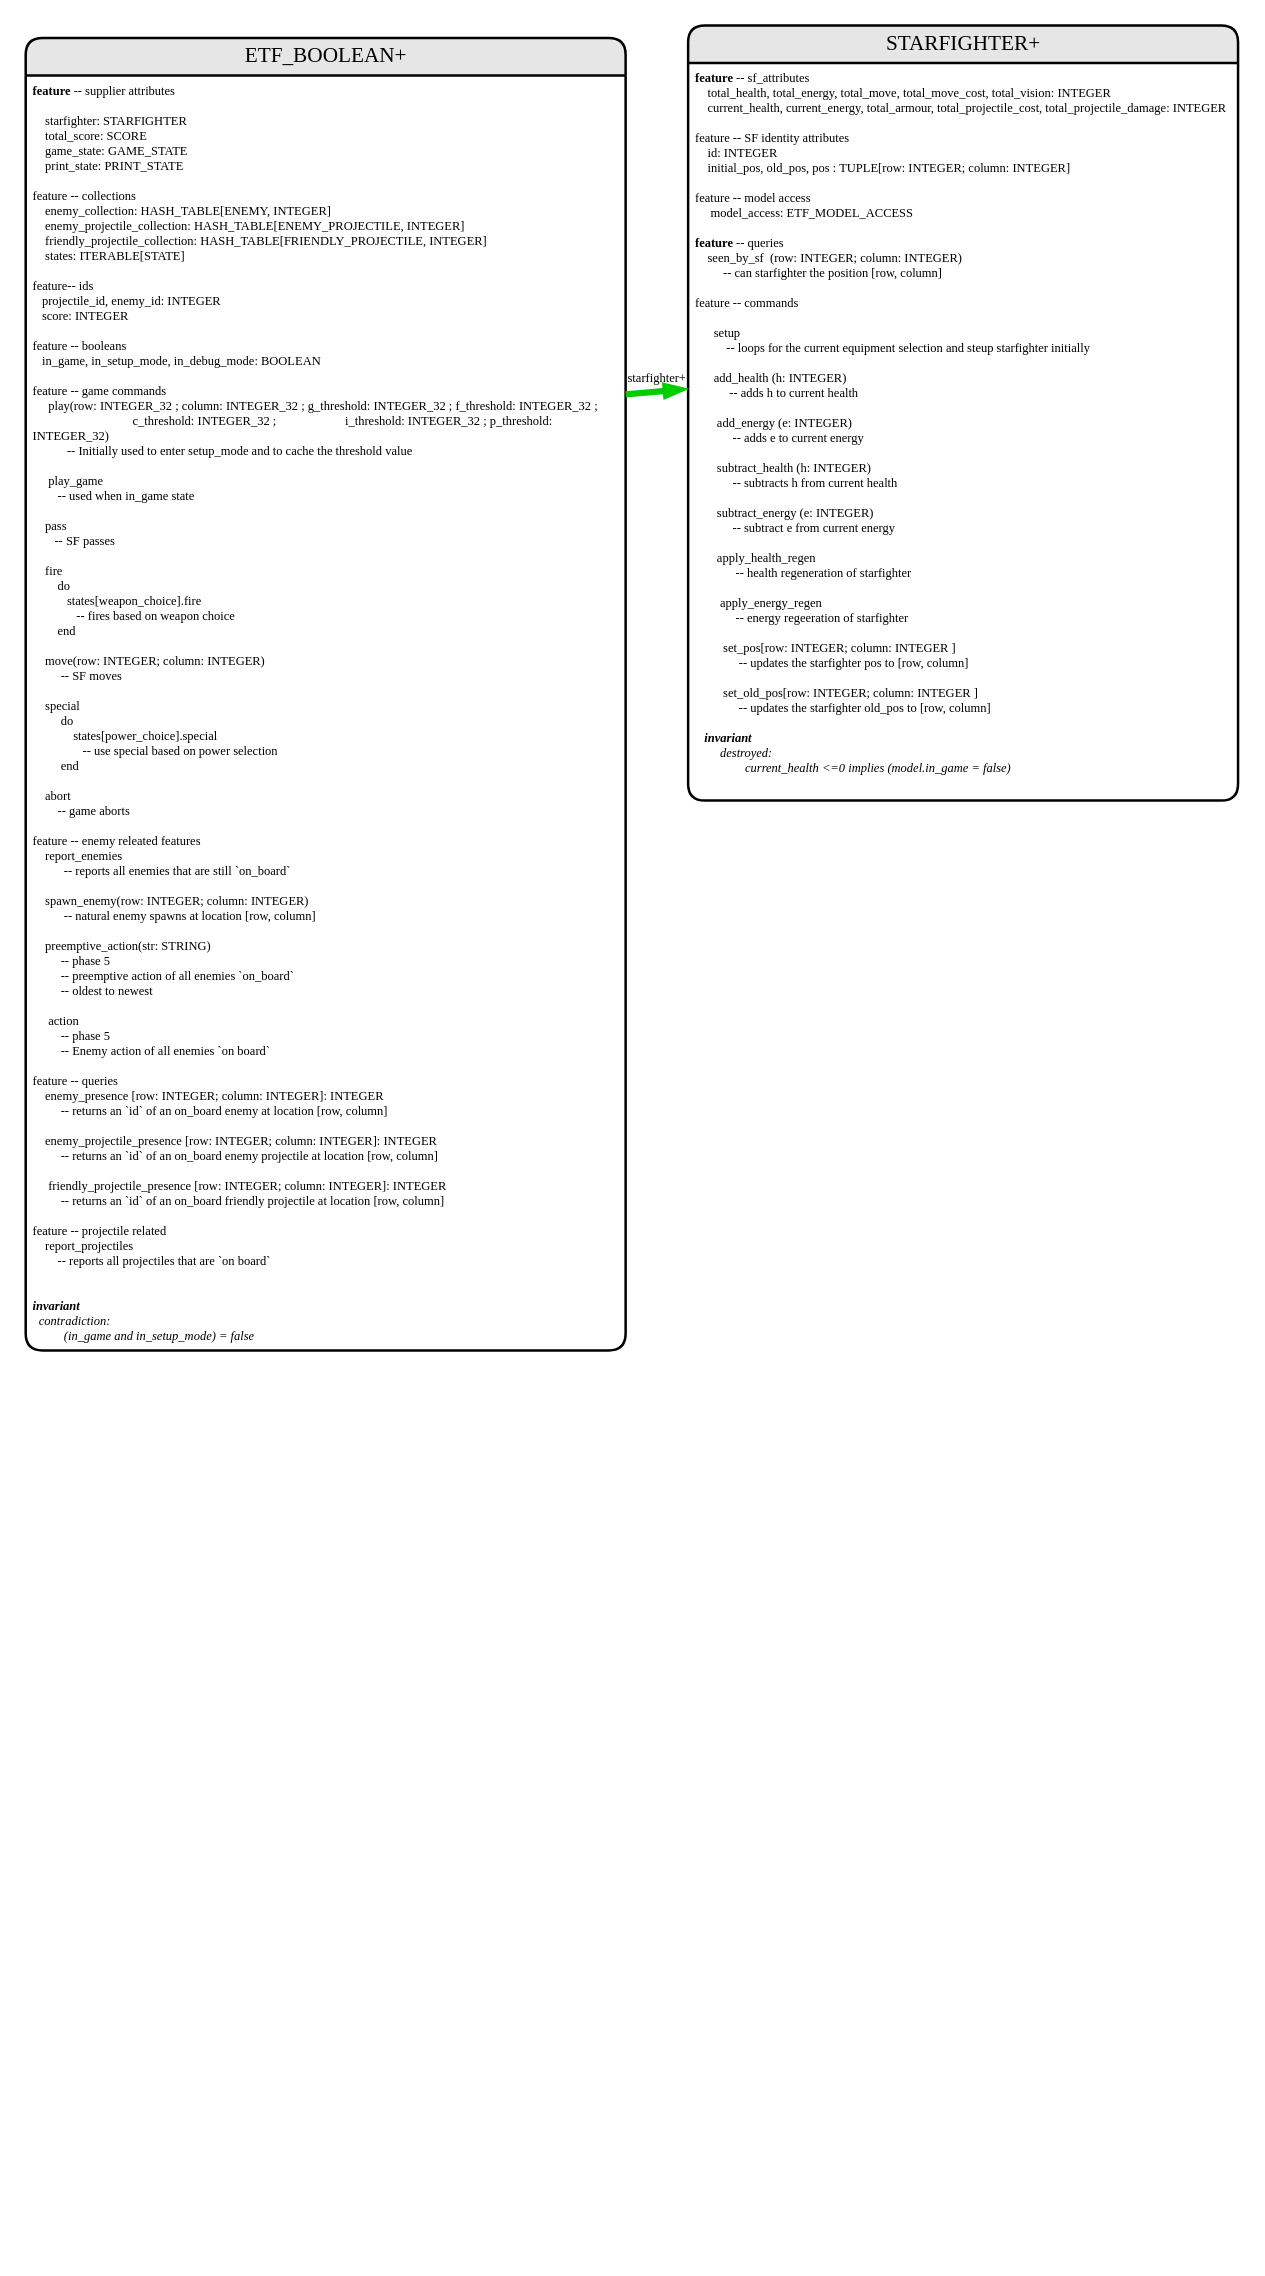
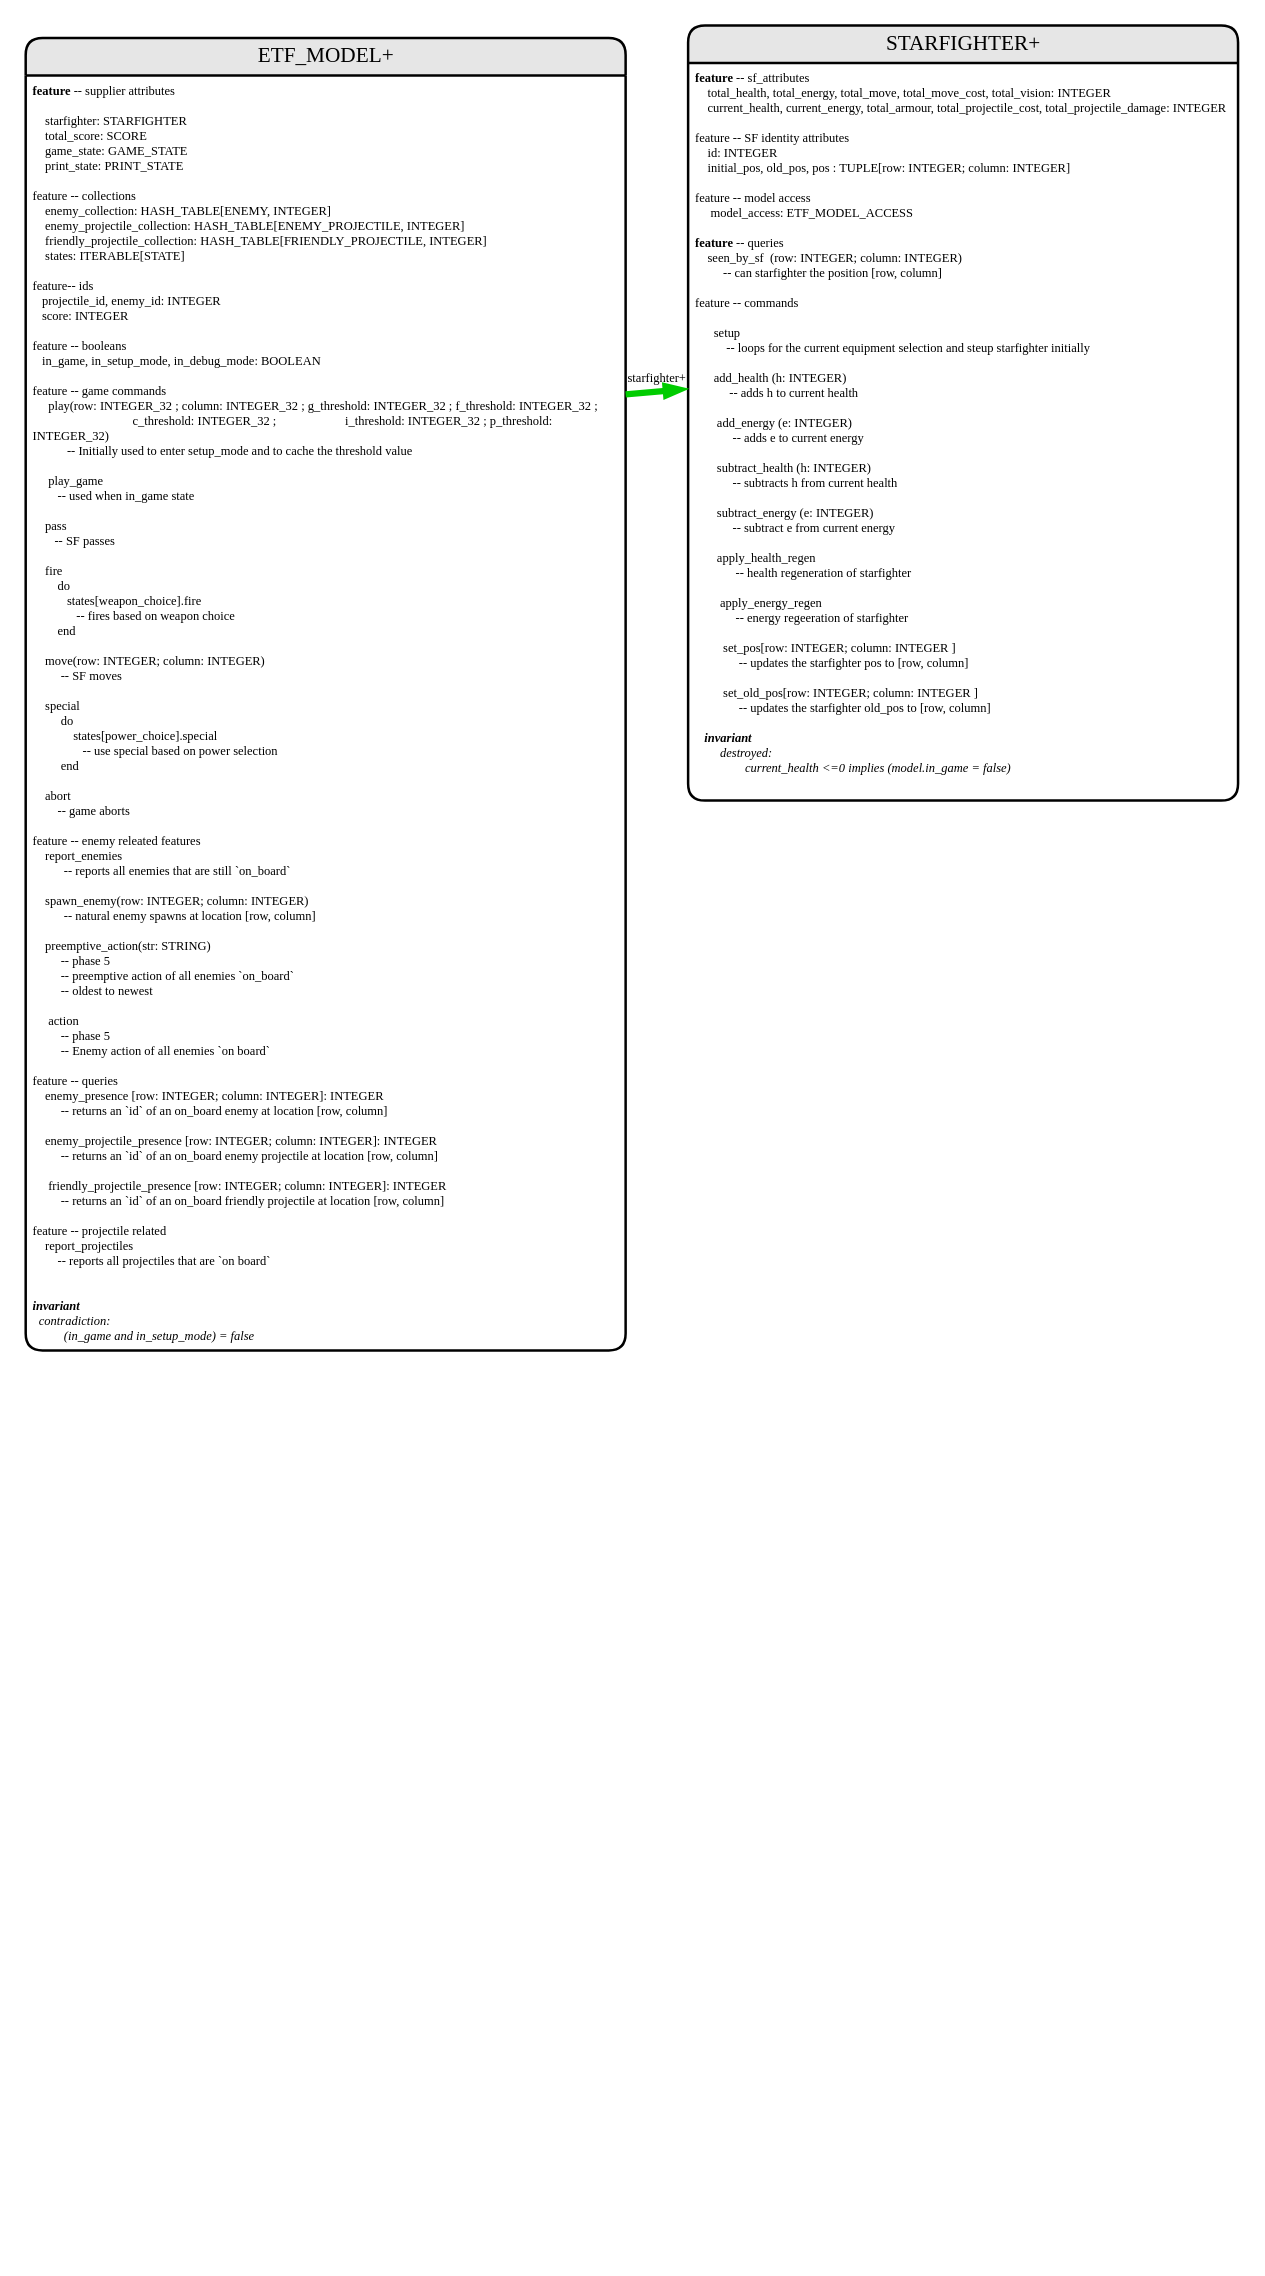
- <mxCell id="2" value="ETF_BOOLEAN+" style="swimlane;html=1;childLayout=stackLayout;horizontal=1;startSize=30;horizontalStack=0;fillColor=#E6E6E6;fontColor=#000000;rounded=1;fontSize=17;fontStyle=0;strokeWidth=2;resizeParent=0;resizeLast=1;shadow=0;dashed=0;align=center;fontFamily=Verdena;" vertex="1" parent="1"><mxGeometry x="20" y="30" width="480" height="1050" as="geometry" /></mxCell>
+ <mxCell id="2" value="ETF_MODEL+" style="swimlane;html=1;childLayout=stackLayout;horizontal=1;startSize=30;horizontalStack=0;fillColor=#E6E6E6;fontColor=#000000;rounded=1;fontSize=17;fontStyle=0;strokeWidth=2;resizeParent=0;resizeLast=1;shadow=0;dashed=0;align=center;fontFamily=Verdena;" vertex="1" parent="1"><mxGeometry x="20" y="30" width="480" height="1050" as="geometry" /></mxCell>
